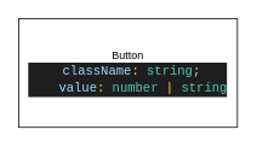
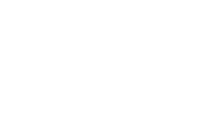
- <mxCell id="2" value="Button&lt;br&gt;&lt;div style=&quot;color: rgb(212 , 212 , 212) ; background-color: rgb(30 , 30 , 30) ; font-family: &amp;#34;consolas&amp;#34; , &amp;#34;courier new&amp;#34; , monospace , &amp;#34;consolas&amp;#34; , &amp;#34;courier new&amp;#34; , monospace ; font-size: 14px ; line-height: 19px&quot;&gt;&lt;div&gt;&amp;nbsp;&lt;span style=&quot;color: #9cdcfe&quot;&gt;className&lt;/span&gt;&lt;span style=&quot;color: #ffd54f&quot;&gt;:&lt;/span&gt;&amp;nbsp;&lt;span style=&quot;color: #4ec9b0&quot;&gt;string&lt;/span&gt;;&lt;/div&gt;&lt;div&gt;&amp;nbsp;&amp;nbsp;&amp;nbsp;&amp;nbsp;&lt;span style=&quot;color: #9cdcfe&quot;&gt;value&lt;/span&gt;&lt;span style=&quot;color: #ffd54f&quot;&gt;:&lt;/span&gt;&amp;nbsp;&lt;span style=&quot;color: #4ec9b0&quot;&gt;number&lt;/span&gt;&amp;nbsp;&lt;span style=&quot;color: #ffd54f&quot;&gt;|&lt;/span&gt;&amp;nbsp;&lt;span style=&quot;color: #4ec9b0&quot;&gt;string&lt;/span&gt;&lt;/div&gt;&lt;/div&gt;" style="rounded=0;whiteSpace=wrap;html=1;" vertex="1" parent="1"><mxGeometry x="20" y="20" width="240" height="120" as="geometry" /></mxCell>
